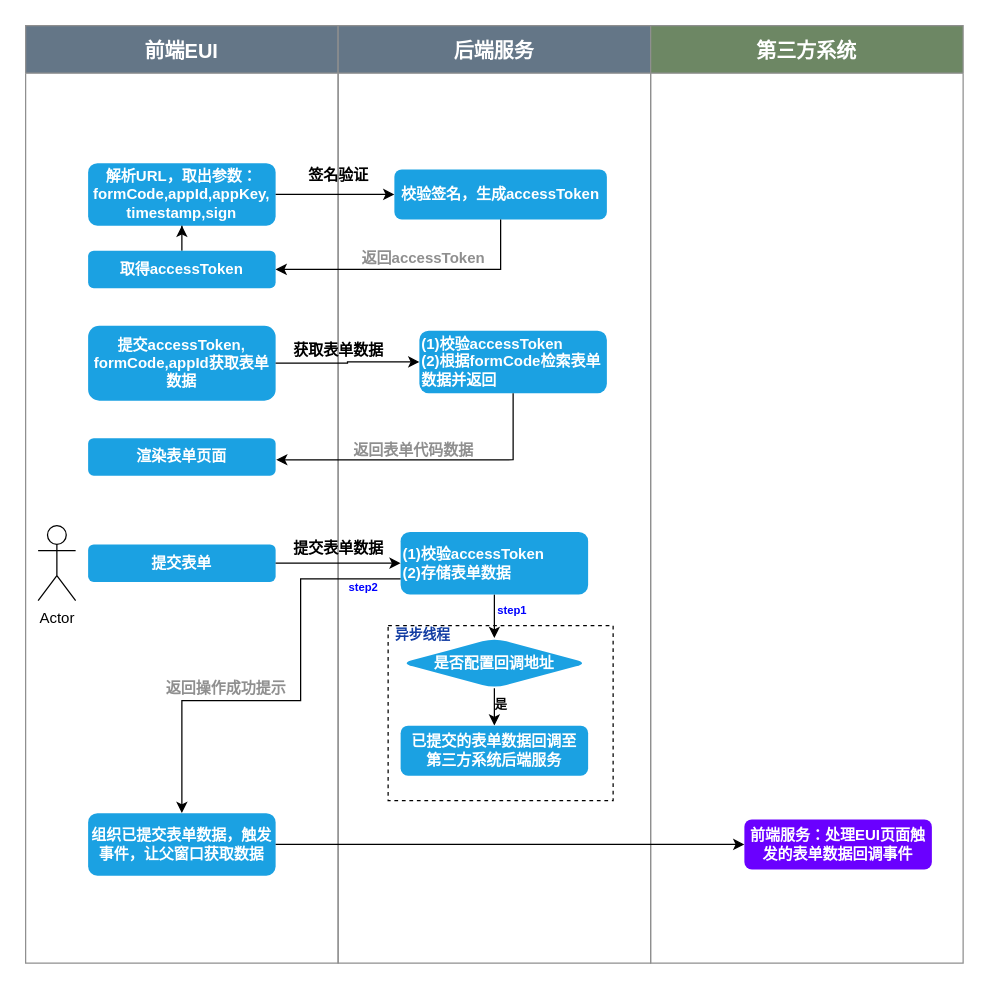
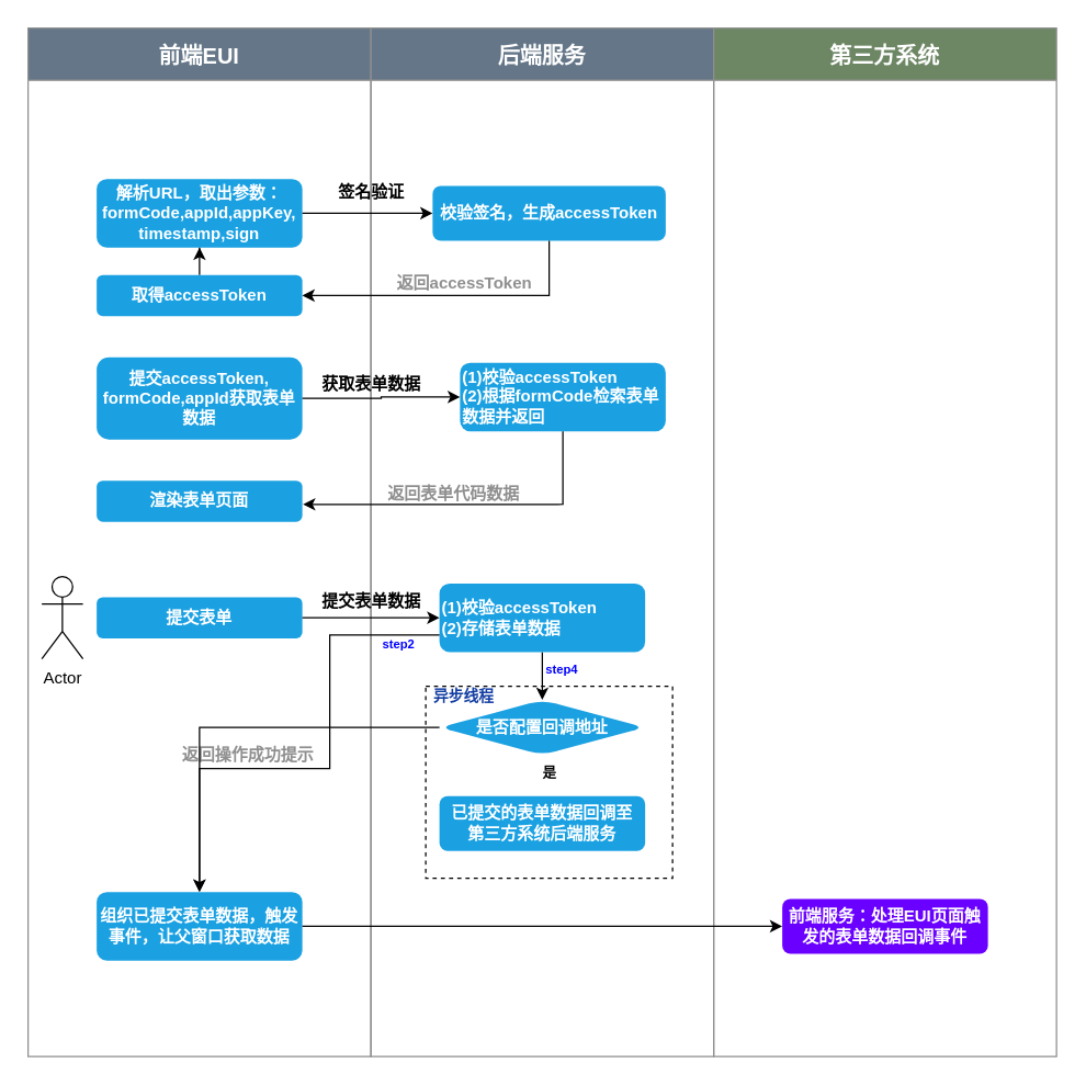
- <mxCell id="28" value="step1" style="text;strokeColor=none;fillColor=none;fontSize=9;fontStyle=1;verticalAlign=middle;align=center;html=1;fontColor=#0000FF;" vertex="1" parent="13"><mxGeometry x="120" y="461" width="38" height="14" as="geometry" /></mxCell>
+ <mxCell id="28" value="step4" style="text;strokeColor=none;fillColor=none;fontSize=9;fontStyle=1;verticalAlign=middle;align=center;html=1;fontColor=#0000FF;" vertex="1" parent="13"><mxGeometry x="120" y="461" width="38" height="14" as="geometry" /></mxCell>
- <mxCell id="21" value="" style="edgeStyle=orthogonalEdgeStyle;rounded=0;orthogonalLoop=1;jettySize=auto;html=1;" edge="1" parent="13" source="22" target="23"><mxGeometry relative="1" as="geometry" /></mxCell>
+ <mxCell id="21" value="" style="edgeStyle=orthogonalEdgeStyle;rounded=0;orthogonalLoop=1;jettySize=auto;html=1;" edge="1" parent="13" source="22" target="11"><mxGeometry relative="1" as="geometry" /></mxCell>
- <mxCell id="32" value="前端服务：处理EUI页面触发的表单数据回调事件" style="whiteSpace=wrap;html=1;fillColor=#6a00ff;strokeColor=none;fontColor=#ffffff;rounded=1;fontStyle=1;" vertex="1" parent="31"><mxGeometry x="75" y="635" width="150" height="40" as="geometry" /></mxCell>
+ <mxCell id="32" value="前端服务：处理EUI页面触发的表单数据回调事件" style="whiteSpace=wrap;html=1;fillColor=#6a00ff;strokeColor=none;fontColor=#ffffff;rounded=1;fontStyle=1;" vertex="1" parent="31"><mxGeometry x="50" y="635" width="150" height="40" as="geometry" /></mxCell>
